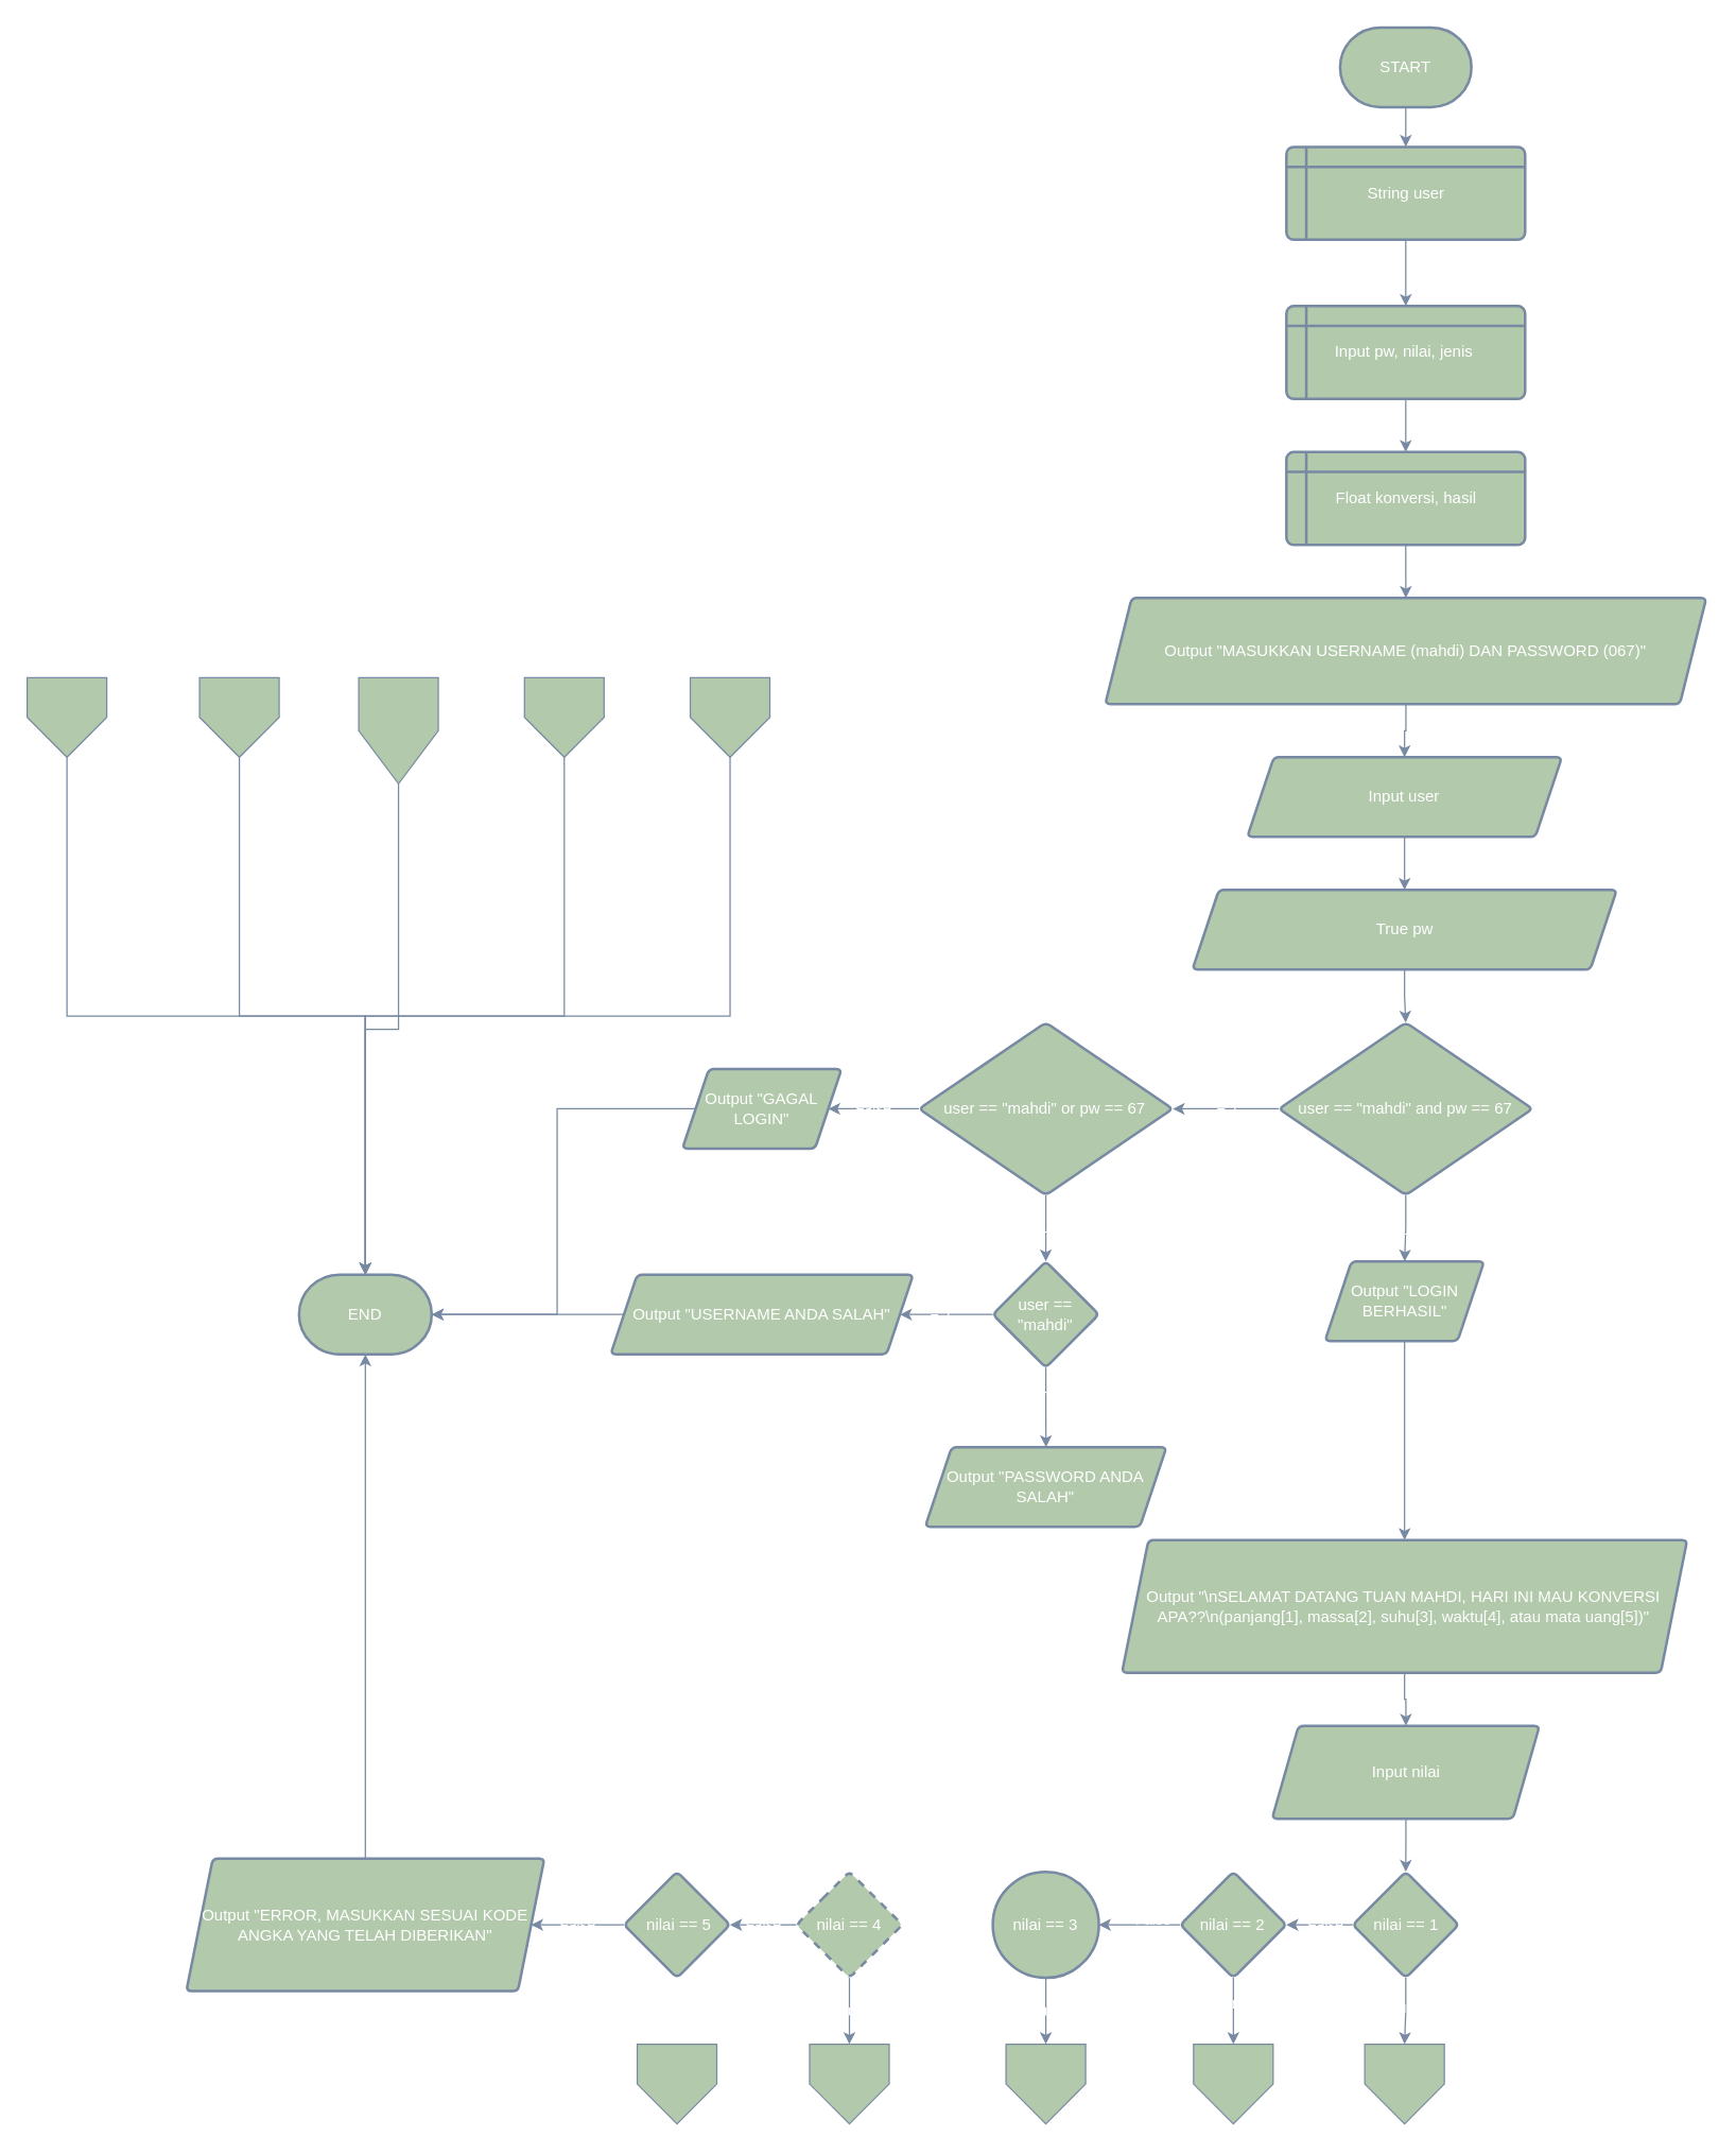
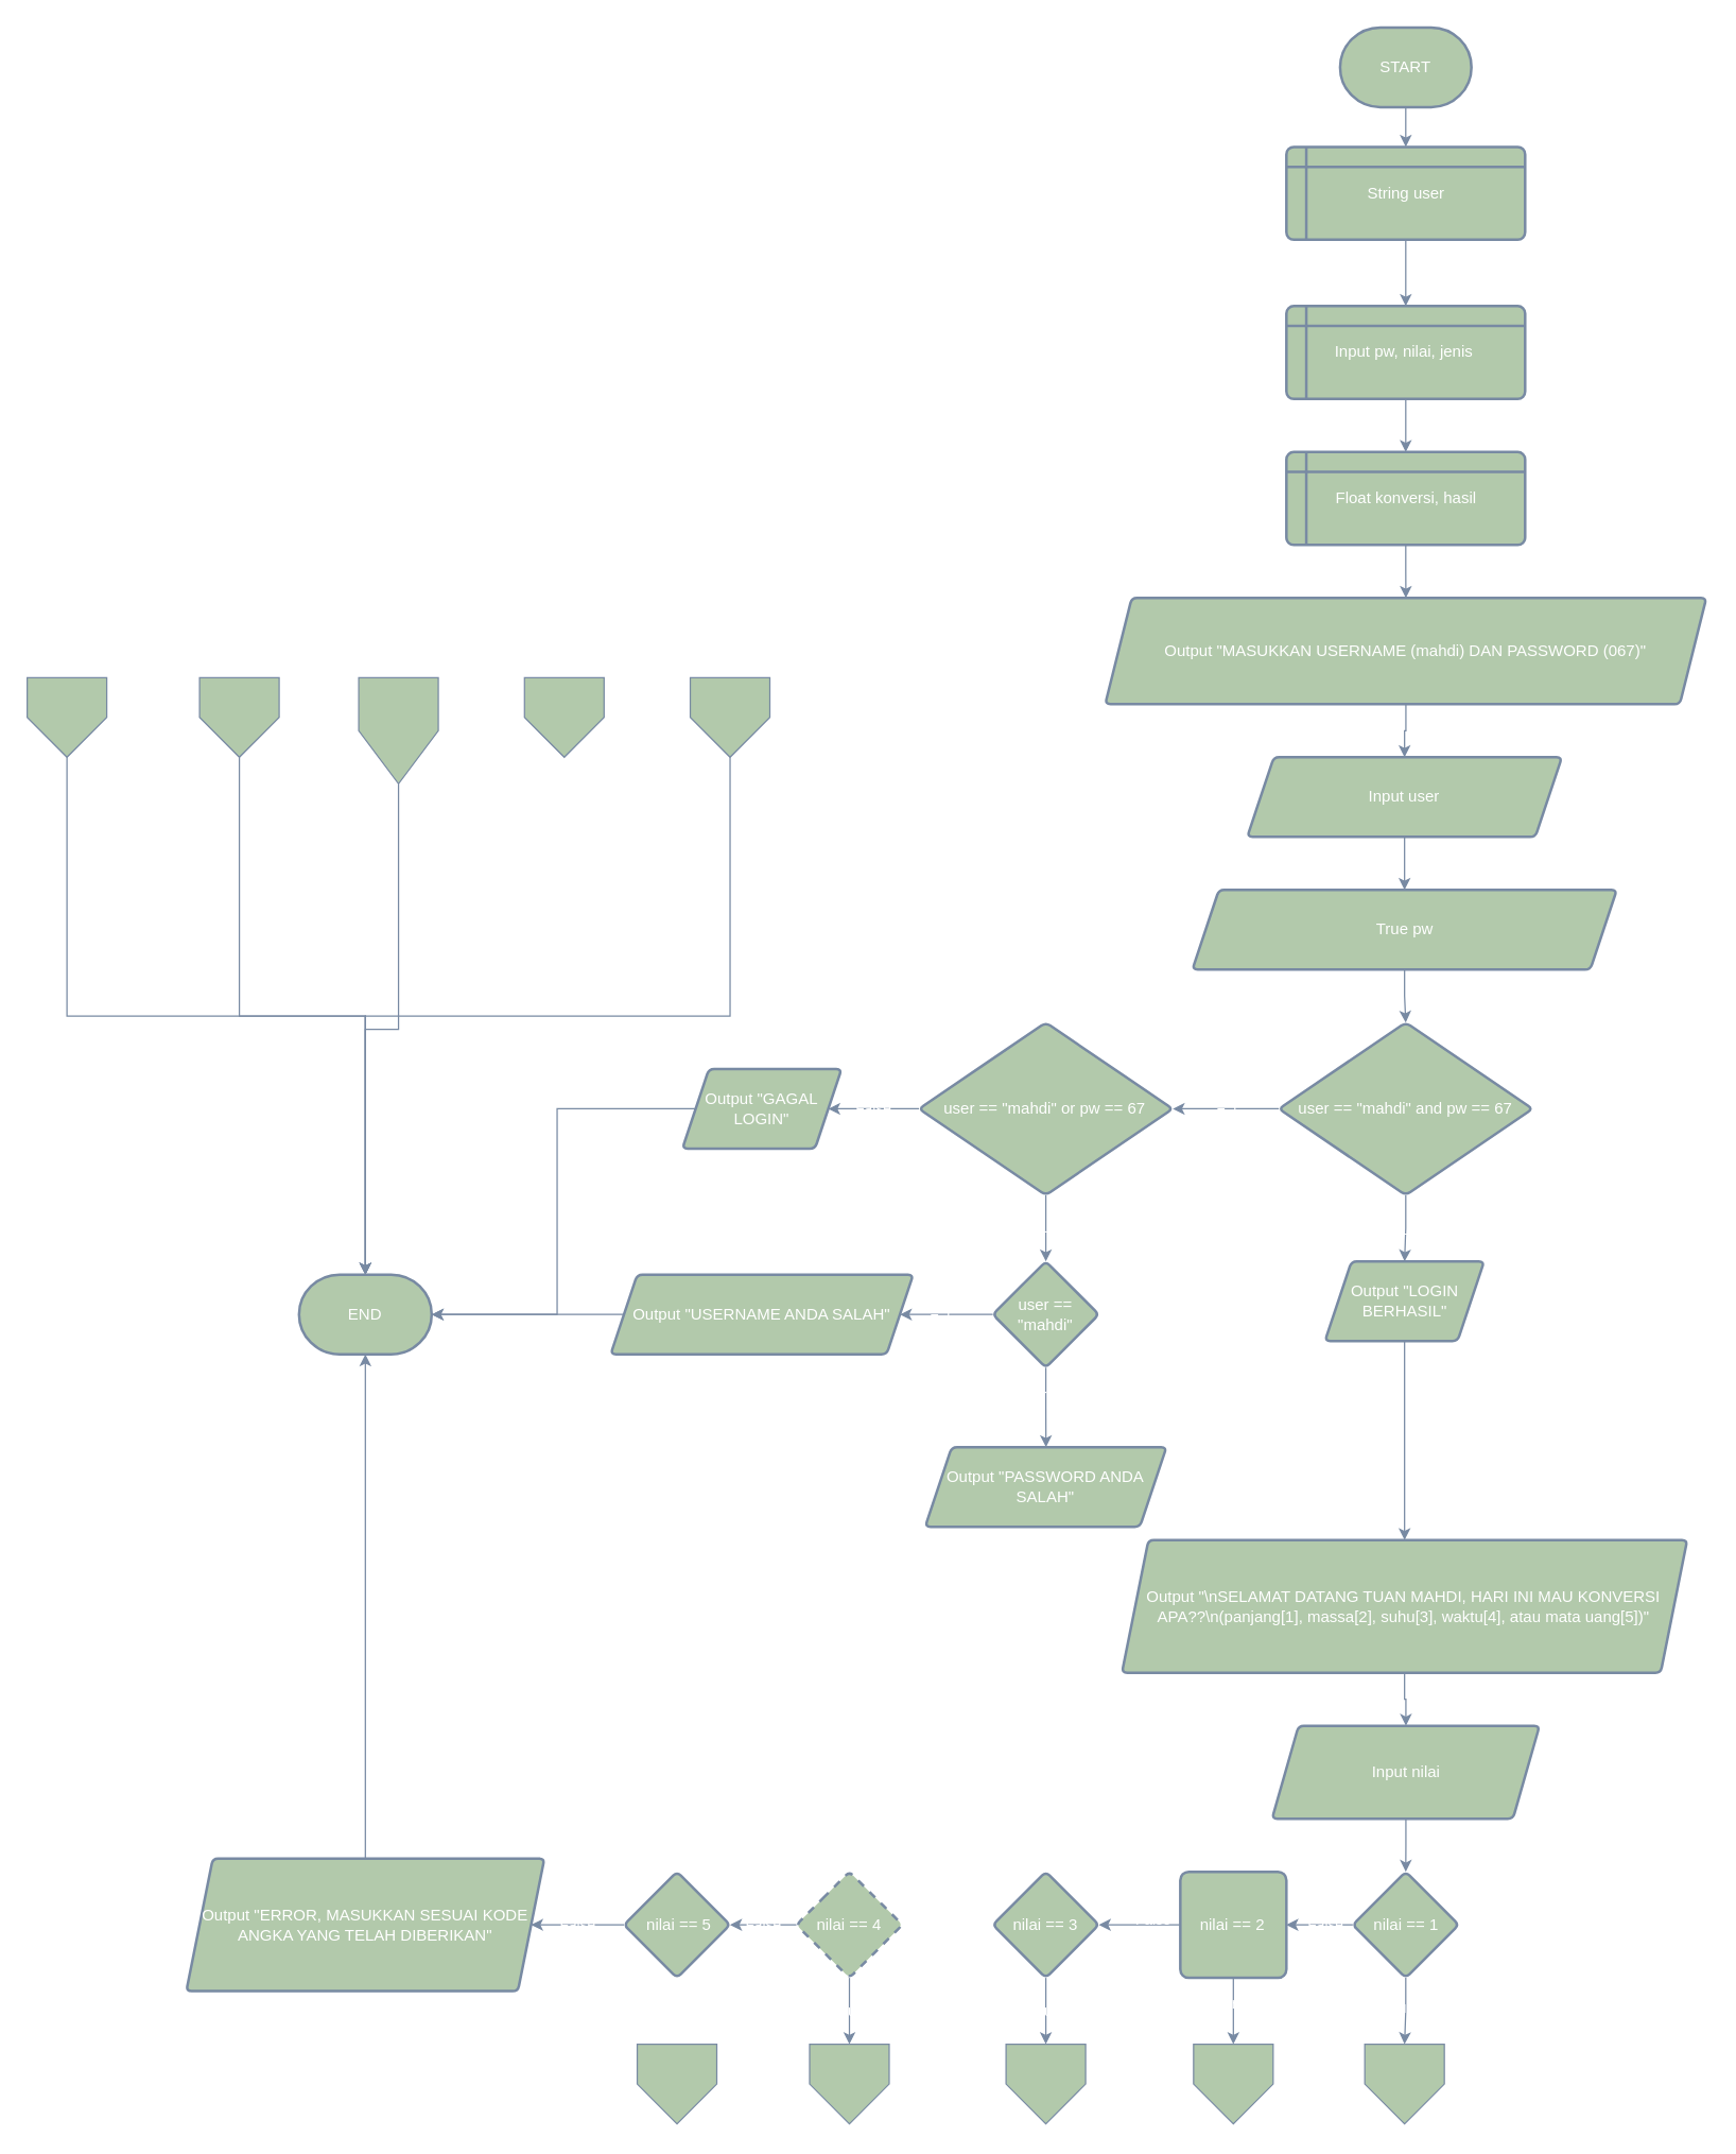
- <mxCell id="74" style="edgeStyle=orthogonalEdgeStyle;rounded=0;orthogonalLoop=1;jettySize=auto;html=1;exitX=0.5;exitY=1;exitDx=0;exitDy=0;entryX=0.5;entryY=0;entryDx=0;entryDy=0;entryPerimeter=0;labelBackgroundColor=none;strokeColor=#788AA3;fontColor=#FFFFFF;" parent="1" source="69" target="63" edge="1"><mxGeometry relative="1" as="geometry" /></mxCell>
- <mxCell id="53" value="nilai == 3" style="ellipse;whiteSpace=wrap;html=1;fillColor=#B2C9AB;strokeColor=#788AA3;fontColor=#FFFFFF;arcSize=8;strokeWidth=2;labelBackgroundColor=none;" parent="1" vertex="1"><mxGeometry x="748.105" y="1410" width="80" height="80" as="geometry" /></mxCell>
+ <mxCell id="53" value="nilai == 3" style="rhombus;whiteSpace=wrap;html=1;fillColor=#B2C9AB;strokeColor=#788AA3;fontColor=#FFFFFF;rounded=1;arcSize=8;strokeWidth=2;labelBackgroundColor=none;" parent="1" vertex="1"><mxGeometry x="748.105" y="1410" width="80" height="80" as="geometry" /></mxCell>
- <mxCell id="50" value="nilai == 2" style="rhombus;whiteSpace=wrap;html=1;fillColor=#B2C9AB;strokeColor=#788AA3;fontColor=#FFFFFF;rounded=1;arcSize=8;strokeWidth=2;labelBackgroundColor=none;" parent="1" vertex="1"><mxGeometry x="889.495" y="1410" width="80" height="80" as="geometry" /></mxCell>
+ <mxCell id="50" value="nilai == 2" style="whiteSpace=wrap;html=1;fillColor=#B2C9AB;strokeColor=#788AA3;fontColor=#FFFFFF;arcSize=8;strokeWidth=2;labelBackgroundColor=none;rounded=1;" parent="1" vertex="1"><mxGeometry x="889.495" y="1410" width="80" height="80" as="geometry" /></mxCell>
